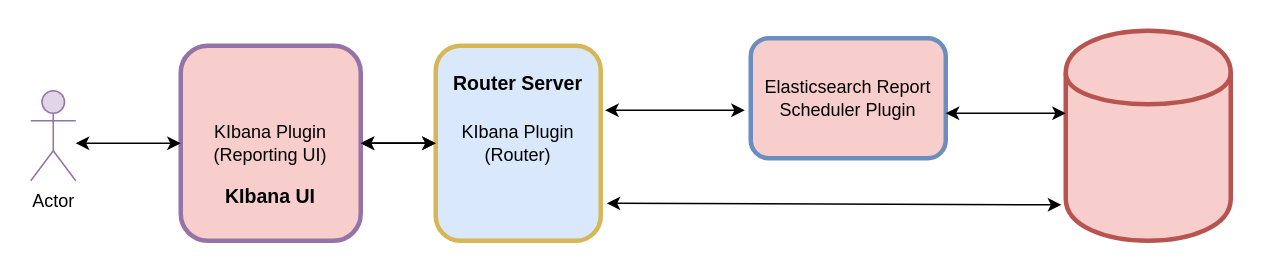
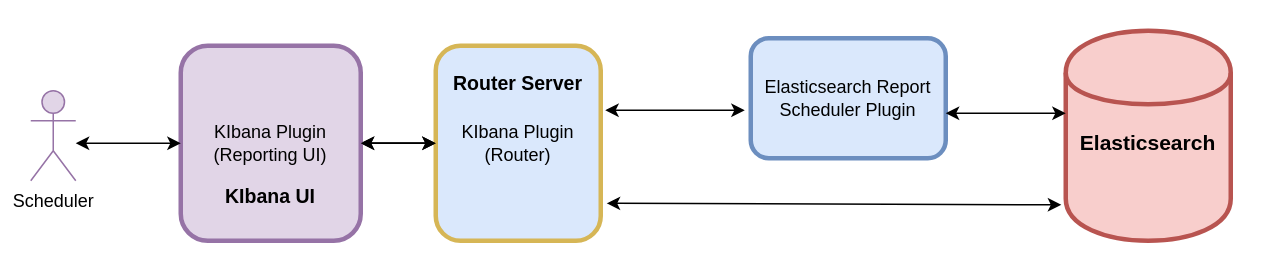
- <mxCell id="14" value="Elasticsearch Report Scheduler Plugin" style="rounded=1;whiteSpace=wrap;html=1;fillColor=#f8cecc;strokeColor=#6c8ebf;strokeWidth=3;" vertex="1" parent="1"><mxGeometry x="500" y="25" width="130" height="80" as="geometry" /></mxCell>
+ <mxCell id="14" value="Elasticsearch Report Scheduler Plugin" style="rounded=1;whiteSpace=wrap;html=1;fillColor=#dae8fc;strokeColor=#6c8ebf;strokeWidth=3;" vertex="1" parent="1"><mxGeometry x="500" y="25" width="130" height="80" as="geometry" /></mxCell>
- <mxCell id="7" value="KIbana Plugin (Reporting UI)" style="rounded=1;whiteSpace=wrap;html=1;fillColor=#f8cecc;strokeColor=#9673a6;strokeWidth=3;" vertex="1" parent="1"><mxGeometry x="120" y="30" width="120" height="130" as="geometry" /></mxCell>
+ <mxCell id="7" value="KIbana Plugin (Reporting UI)" style="rounded=1;whiteSpace=wrap;html=1;fillColor=#e1d5e7;strokeColor=#9673a6;strokeWidth=3;" vertex="1" parent="1"><mxGeometry x="120" y="30" width="120" height="130" as="geometry" /></mxCell>
+ <mxCell id="13" value="&lt;b&gt;&lt;font style=&quot;font-size: 14px&quot;&gt;Elasticsearch&lt;/font&gt;&lt;/b&gt;" style="text;html=1;strokeColor=none;fillColor=none;align=center;verticalAlign=middle;whiteSpace=wrap;rounded=0;" vertex="1" parent="1"><mxGeometry x="720" y="85" width="90" height="20" as="geometry" /></mxCell>
- <mxCell id="5" value="Actor" style="shape=umlActor;verticalLabelPosition=bottom;labelBackgroundColor=#ffffff;verticalAlign=top;html=1;outlineConnect=0;fillColor=#e1d5e7;strokeColor=#9673a6;" vertex="1" parent="1"><mxGeometry x="20" y="60" width="30" height="60" as="geometry" /></mxCell>
+ <mxCell id="5" value="Scheduler" style="shape=umlActor;verticalLabelPosition=bottom;labelBackgroundColor=#ffffff;verticalAlign=top;html=1;outlineConnect=0;fillColor=#e1d5e7;strokeColor=#9673a6;" vertex="1" parent="1"><mxGeometry x="20" y="60" width="30" height="60" as="geometry" /></mxCell>
